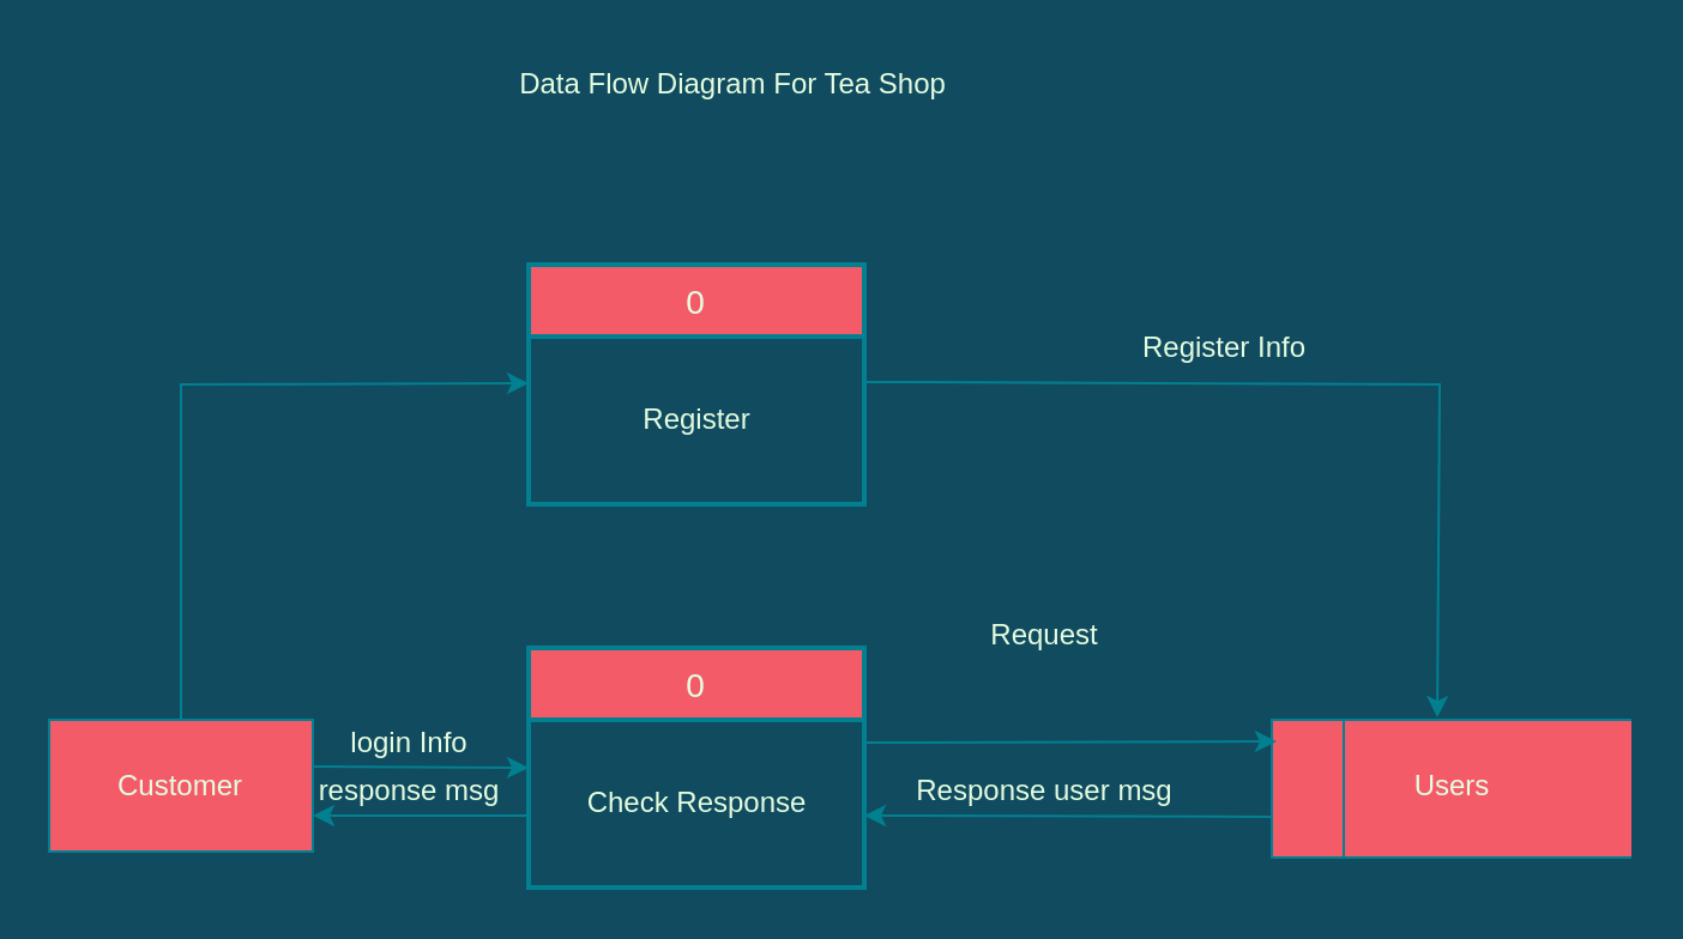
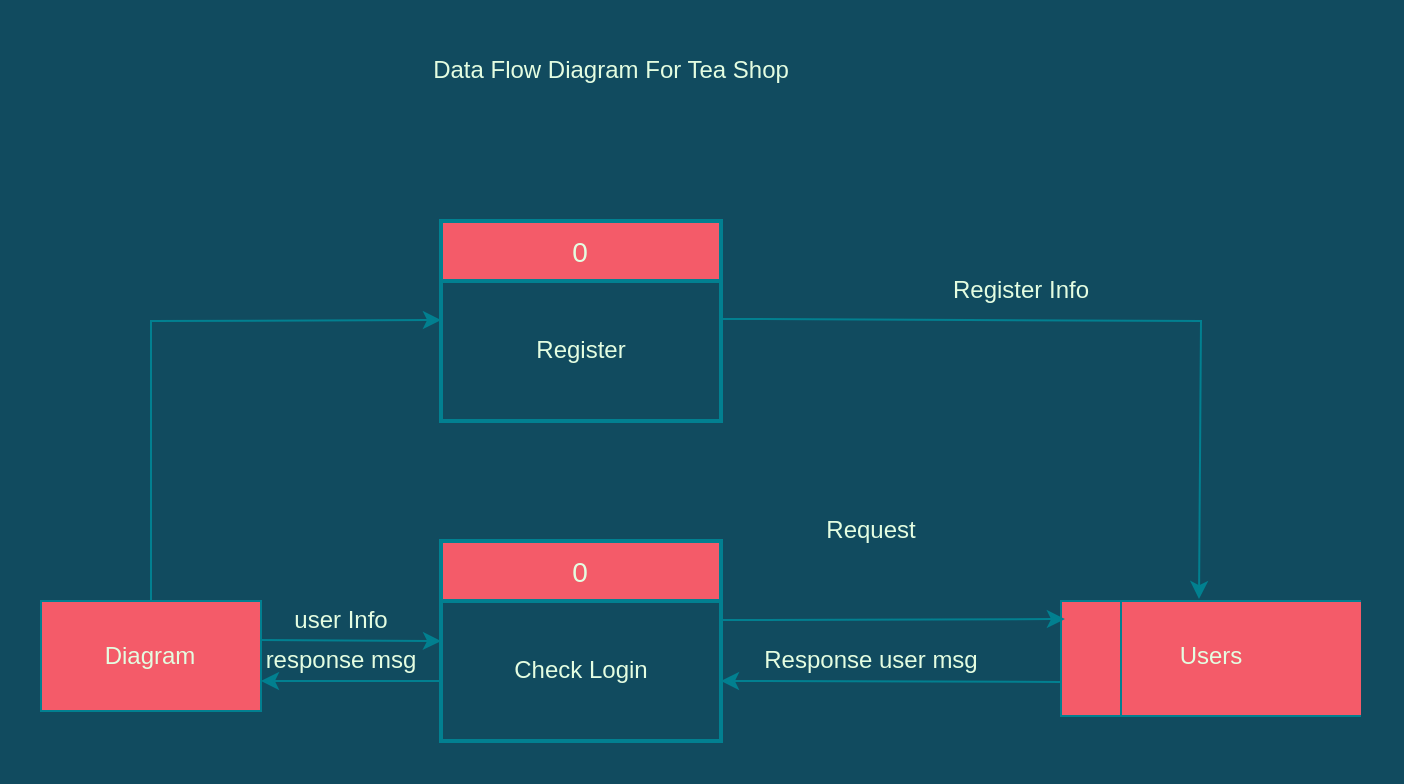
- <mxCell id="7" value="login Info" style="text;html=1;align=center;verticalAlign=middle;resizable=0;points=[];autosize=1;strokeColor=none;fillColor=none;fontColor=#E4FDE1;rounded=0;" parent="1" vertex="1"><mxGeometry x="135" y="295" width="70" height="30" as="geometry" /></mxCell>
+ <mxCell id="7" value="user Info" style="text;html=1;align=center;verticalAlign=middle;resizable=0;points=[];autosize=1;strokeColor=none;fillColor=none;fontColor=#E4FDE1;rounded=0;" parent="1" vertex="1"><mxGeometry x="135" y="295" width="70" height="30" as="geometry" /></mxCell>
- <mxCell id="2" value="Customer" style="whiteSpace=wrap;html=1;align=center;fillColor=#F45B69;strokeColor=#028090;fontColor=#E4FDE1;rounded=0;" parent="1" vertex="1"><mxGeometry x="20" y="300" width="110" height="55" as="geometry" /></mxCell>
+ <mxCell id="2" value="Diagram" style="whiteSpace=wrap;html=1;align=center;fillColor=#F45B69;strokeColor=#028090;fontColor=#E4FDE1;rounded=0;" parent="1" vertex="1"><mxGeometry x="20" y="300" width="110" height="55" as="geometry" /></mxCell>
- <mxCell id="4" value="Check Response" style="text;html=1;align=center;verticalAlign=middle;resizable=0;points=[];autosize=1;strokeColor=none;fillColor=none;fontColor=#E4FDE1;rounded=0;" parent="3" vertex="1"><mxGeometry y="30" width="140" height="70" as="geometry" /></mxCell>
+ <mxCell id="4" value="Check Login" style="text;html=1;align=center;verticalAlign=middle;resizable=0;points=[];autosize=1;strokeColor=none;fillColor=none;fontColor=#E4FDE1;rounded=0;" parent="3" vertex="1"><mxGeometry y="30" width="140" height="70" as="geometry" /></mxCell>
